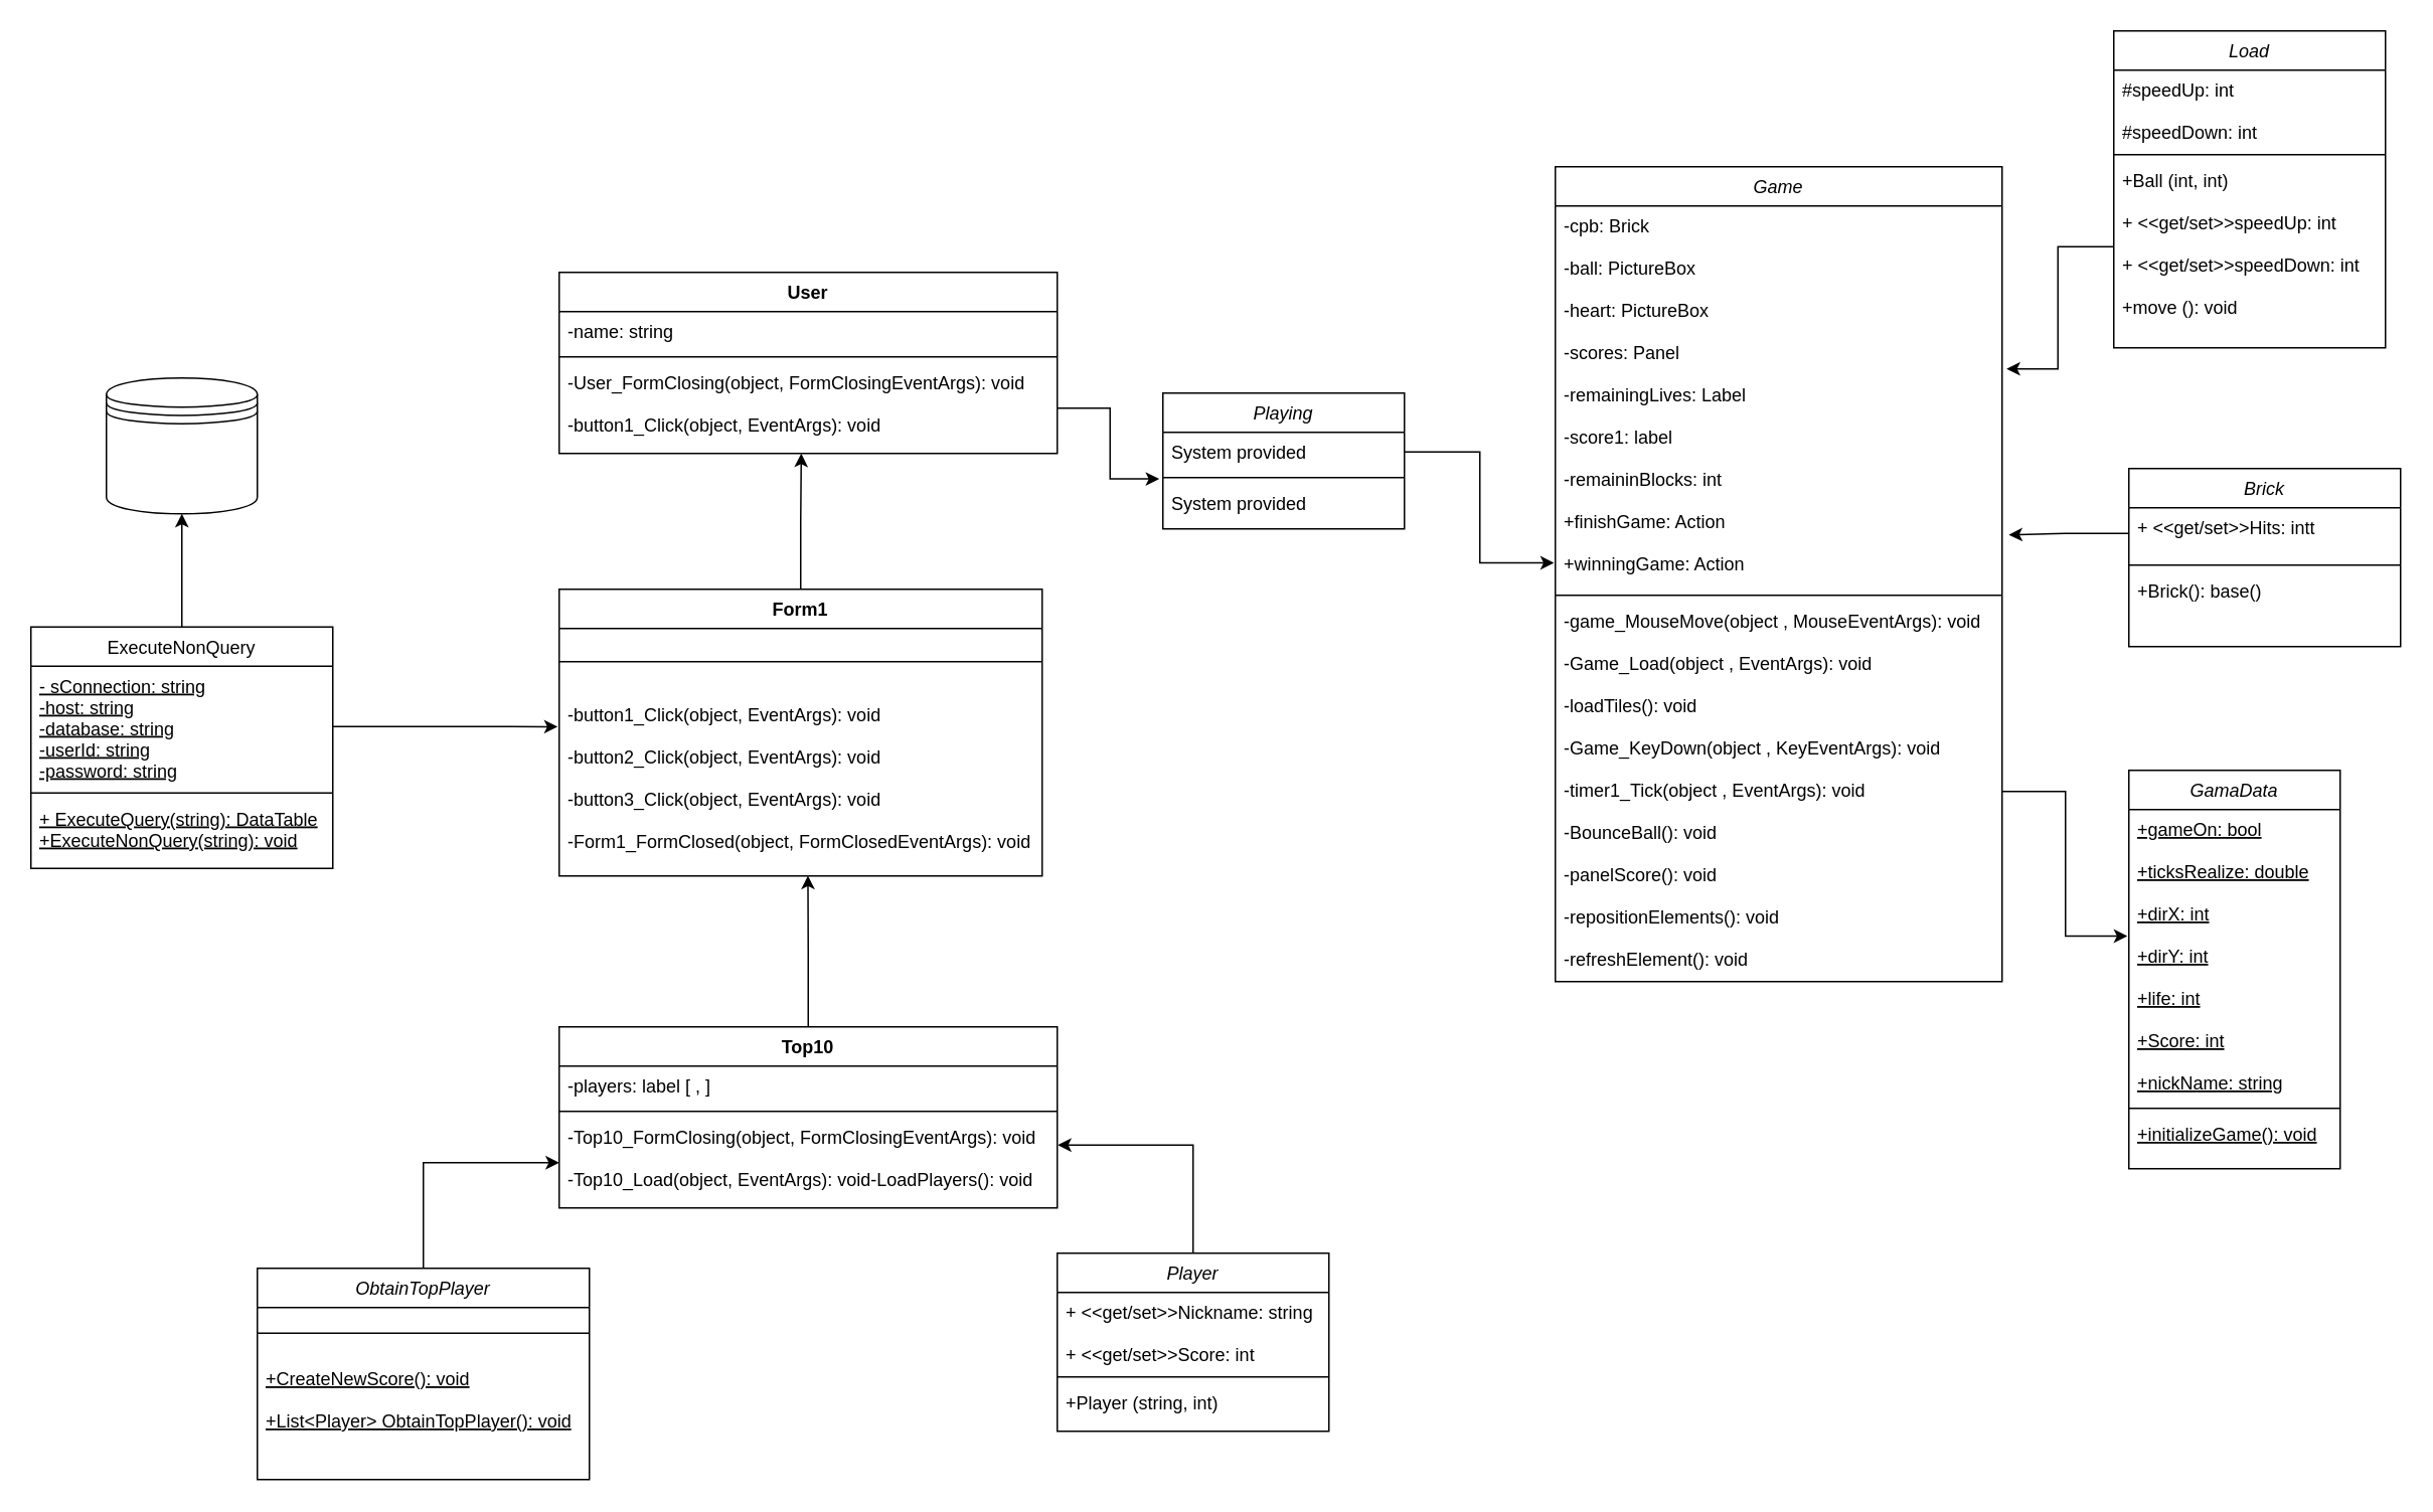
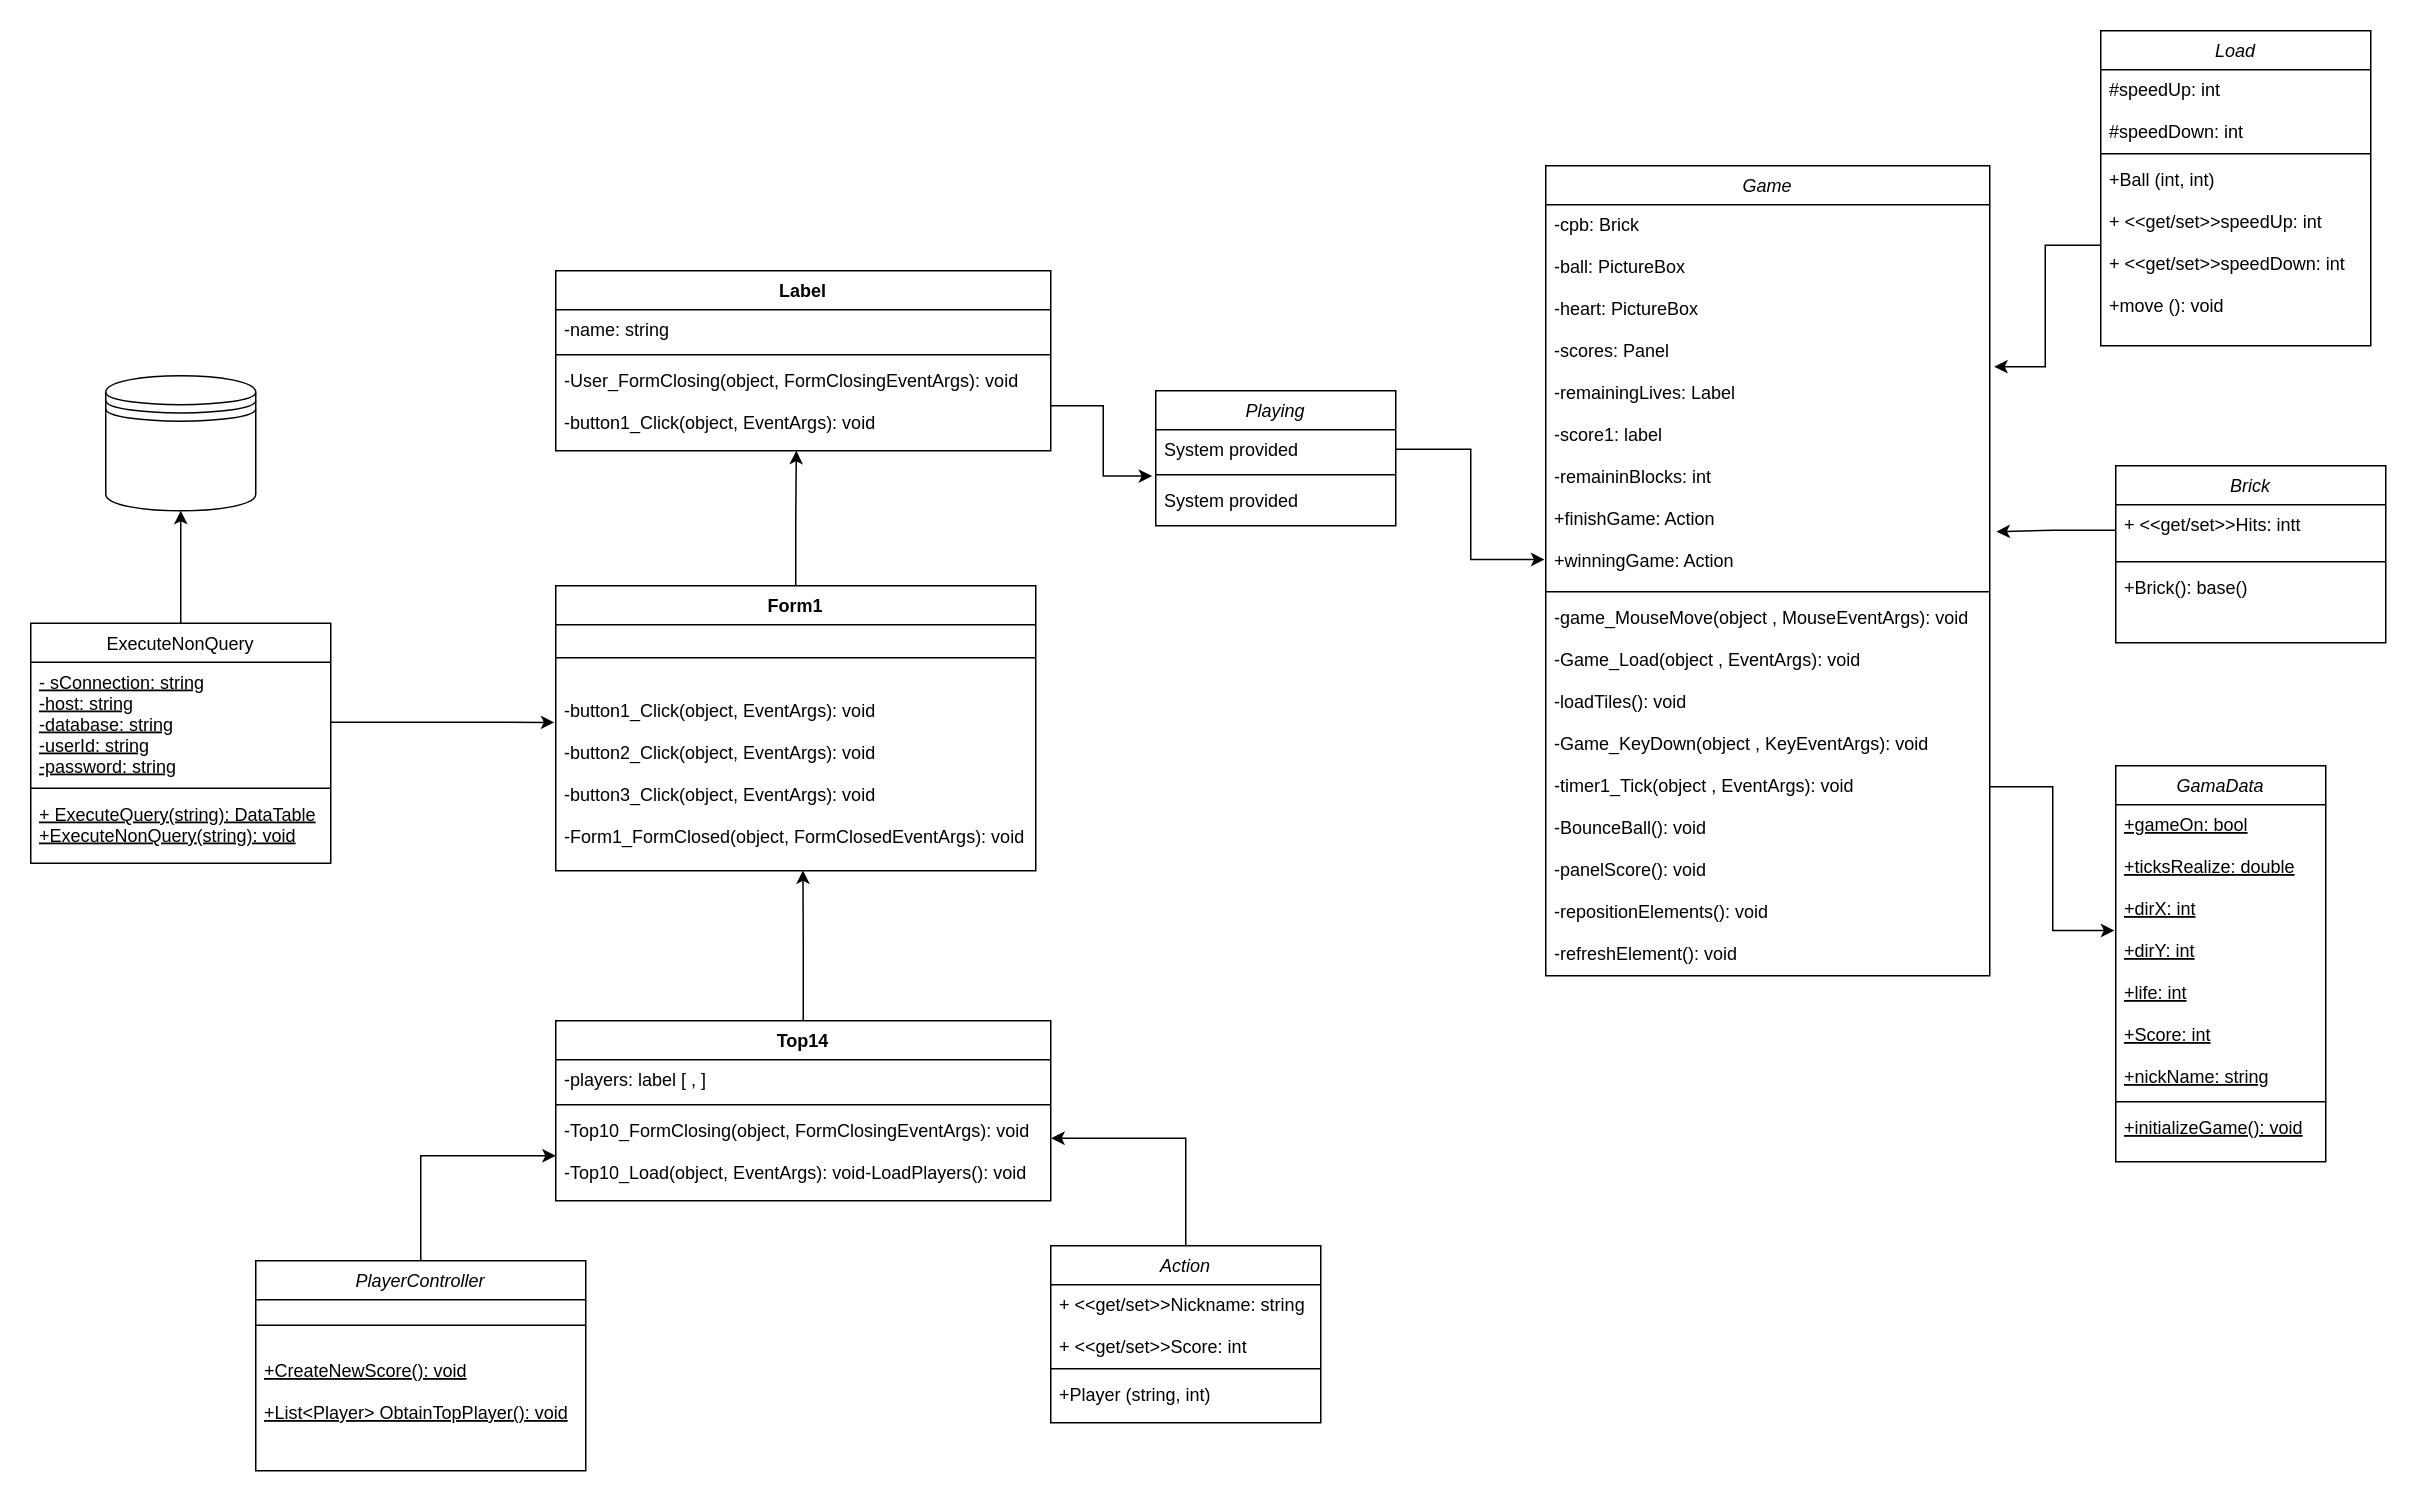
- <mxCell id="4" value="User" style="swimlane;fontStyle=1;align=center;verticalAlign=top;childLayout=stackLayout;horizontal=1;startSize=26;horizontalStack=0;resizeParent=1;resizeParentMax=0;resizeLast=0;collapsible=1;marginBottom=0;" vertex="1" parent="1"><mxGeometry x="370" y="180" width="330" height="120" as="geometry" /></mxCell>
+ <mxCell id="4" value="Label" style="swimlane;fontStyle=1;align=center;verticalAlign=top;childLayout=stackLayout;horizontal=1;startSize=26;horizontalStack=0;resizeParent=1;resizeParentMax=0;resizeLast=0;collapsible=1;marginBottom=0;" vertex="1" parent="1"><mxGeometry x="370" y="180" width="330" height="120" as="geometry" /></mxCell>
- <mxCell id="9" value="Top10" style="swimlane;fontStyle=1;align=center;verticalAlign=top;childLayout=stackLayout;horizontal=1;startSize=26;horizontalStack=0;resizeParent=1;resizeParentMax=0;resizeLast=0;collapsible=1;marginBottom=0;" vertex="1" parent="1"><mxGeometry x="370" y="680" width="330" height="120" as="geometry" /></mxCell>
+ <mxCell id="9" value="Top14" style="swimlane;fontStyle=1;align=center;verticalAlign=top;childLayout=stackLayout;horizontal=1;startSize=26;horizontalStack=0;resizeParent=1;resizeParentMax=0;resizeLast=0;collapsible=1;marginBottom=0;" vertex="1" parent="1"><mxGeometry x="370" y="680" width="330" height="120" as="geometry" /></mxCell>
- <mxCell id="49" value="Player" style="swimlane;fontStyle=2;align=center;verticalAlign=top;childLayout=stackLayout;horizontal=1;startSize=26;horizontalStack=0;resizeParent=1;resizeLast=0;collapsible=1;marginBottom=0;rounded=0;shadow=0;strokeWidth=1;" parent="1" vertex="1"><mxGeometry x="700" y="830" width="180" height="118" as="geometry"><mxRectangle x="230" y="140" width="160" height="26" as="alternateBounds" /></mxGeometry></mxCell>
+ <mxCell id="49" value="Action" style="swimlane;fontStyle=2;align=center;verticalAlign=top;childLayout=stackLayout;horizontal=1;startSize=26;horizontalStack=0;resizeParent=1;resizeLast=0;collapsible=1;marginBottom=0;rounded=0;shadow=0;strokeWidth=1;" parent="1" vertex="1"><mxGeometry x="700" y="830" width="180" height="118" as="geometry"><mxRectangle x="230" y="140" width="160" height="26" as="alternateBounds" /></mxGeometry></mxCell>
- <mxCell id="53" value="ObtainTopPlayer" style="swimlane;fontStyle=2;align=center;verticalAlign=top;childLayout=stackLayout;horizontal=1;startSize=26;horizontalStack=0;resizeParent=1;resizeLast=0;collapsible=1;marginBottom=0;rounded=0;shadow=0;strokeWidth=1;" vertex="1" parent="1"><mxGeometry x="170" y="840" width="220" height="140" as="geometry"><mxRectangle x="230" y="140" width="160" height="26" as="alternateBounds" /></mxGeometry></mxCell>
+ <mxCell id="53" value="PlayerController" style="swimlane;fontStyle=2;align=center;verticalAlign=top;childLayout=stackLayout;horizontal=1;startSize=26;horizontalStack=0;resizeParent=1;resizeLast=0;collapsible=1;marginBottom=0;rounded=0;shadow=0;strokeWidth=1;" vertex="1" parent="1"><mxGeometry x="170" y="840" width="220" height="140" as="geometry"><mxRectangle x="230" y="140" width="160" height="26" as="alternateBounds" /></mxGeometry></mxCell>
